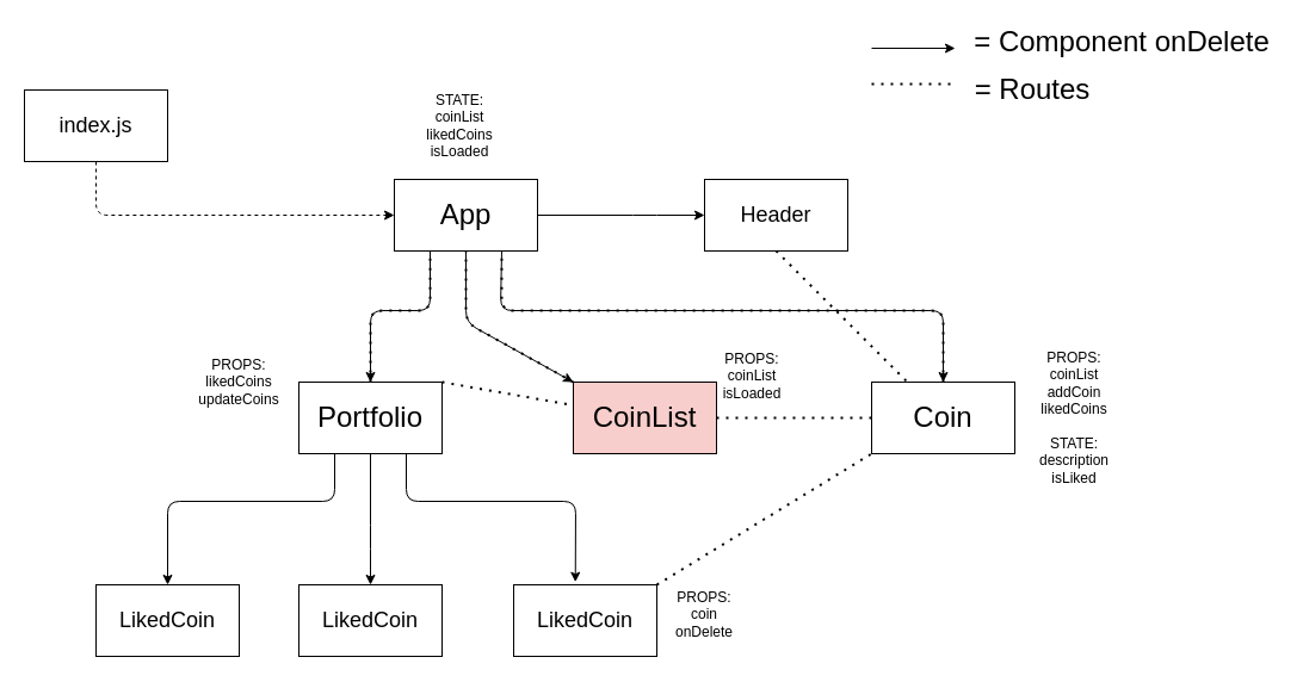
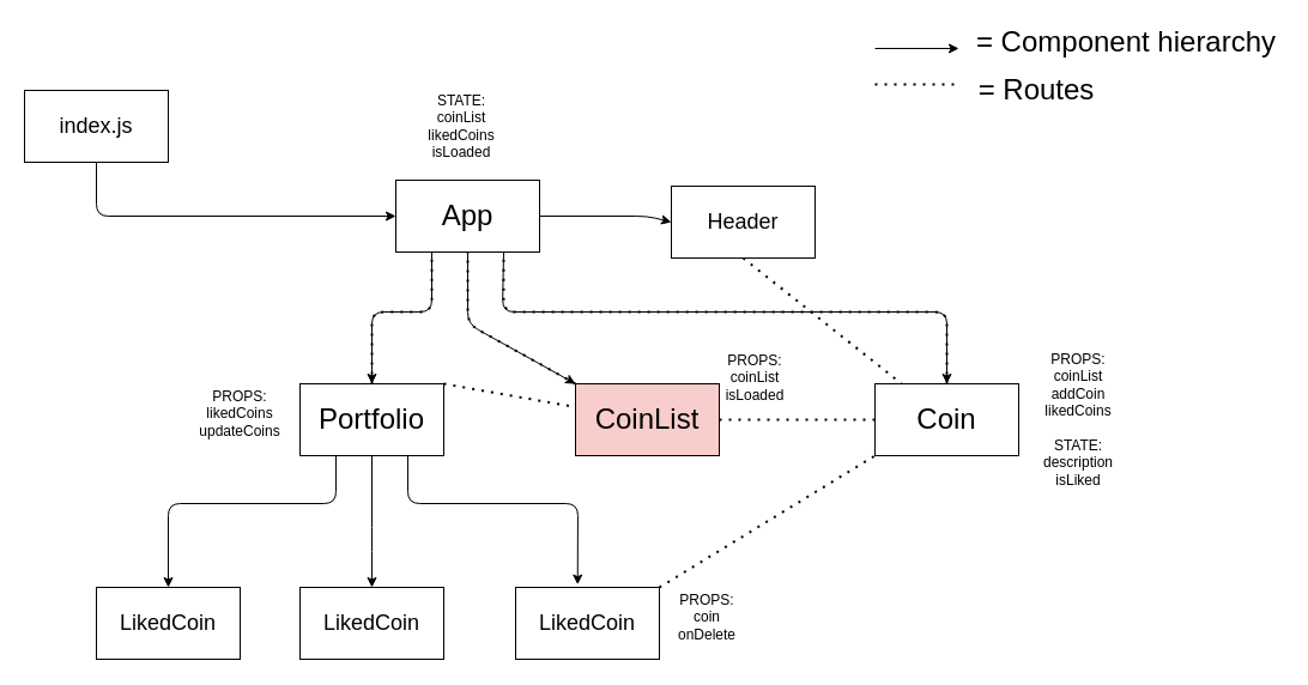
- <mxCell id="22" value="&lt;font style=&quot;font-size: 24px&quot;&gt;= Component onDelete&lt;/font&gt;" style="text;html=1;strokeColor=none;fillColor=none;align=center;verticalAlign=middle;whiteSpace=wrap;rounded=0;" parent="1" vertex="1"><mxGeometry x="810" y="20" width="260" height="30" as="geometry" /></mxCell>
+ <mxCell id="22" value="&lt;font style=&quot;font-size: 24px&quot;&gt;= Component hierarchy&lt;/font&gt;" style="text;html=1;strokeColor=none;fillColor=none;align=center;verticalAlign=middle;whiteSpace=wrap;rounded=0;" parent="1" vertex="1"><mxGeometry x="810" y="20" width="260" height="30" as="geometry" /></mxCell>
- <mxCell id="2" value="" style="edgeStyle=none;html=1;entryX=0;entryY=0.5;entryDx=0;entryDy=0;exitX=0.5;exitY=1;exitDx=0;exitDy=0;dashed=1;" parent="1" source="3" target="6" edge="1"><mxGeometry relative="1" as="geometry"><Array as="points"><mxPoint x="80" y="180" /></Array></mxGeometry></mxCell>
+ <mxCell id="2" value="" style="edgeStyle=none;html=1;entryX=0;entryY=0.5;entryDx=0;entryDy=0;exitX=0.5;exitY=1;exitDx=0;exitDy=0;" parent="1" source="3" target="6" edge="1"><mxGeometry relative="1" as="geometry"><Array as="points"><mxPoint x="80" y="180" /></Array></mxGeometry></mxCell>
- <mxCell id="16" value="&lt;font style=&quot;font-size: 18px&quot;&gt;Header&lt;/font&gt;" style="rounded=0;whiteSpace=wrap;html=1;" parent="1" vertex="1"><mxGeometry x="590" y="150" width="120" height="60" as="geometry" /></mxCell>
+ <mxCell id="16" value="&lt;font style=&quot;font-size: 18px&quot;&gt;Header&lt;/font&gt;" style="rounded=0;whiteSpace=wrap;html=1;" parent="1" vertex="1"><mxGeometry x="560" y="155" width="120" height="60" as="geometry" /></mxCell>
- <mxCell id="31" value="PROPS:&lt;br&gt;likedCoins&lt;br&gt;updateCoins" style="text;html=1;strokeColor=none;fillColor=none;align=center;verticalAlign=middle;whiteSpace=wrap;rounded=0;" vertex="1" parent="1"><mxGeometry x="170" y="305" width="60" height="30" as="geometry" /></mxCell>
+ <mxCell id="31" value="PROPS:&lt;br&gt;likedCoins&lt;br&gt;updateCoins" style="text;html=1;strokeColor=none;fillColor=none;align=center;verticalAlign=middle;whiteSpace=wrap;rounded=0;" vertex="1" parent="1"><mxGeometry x="170" y="330" width="60" height="30" as="geometry" /></mxCell>
